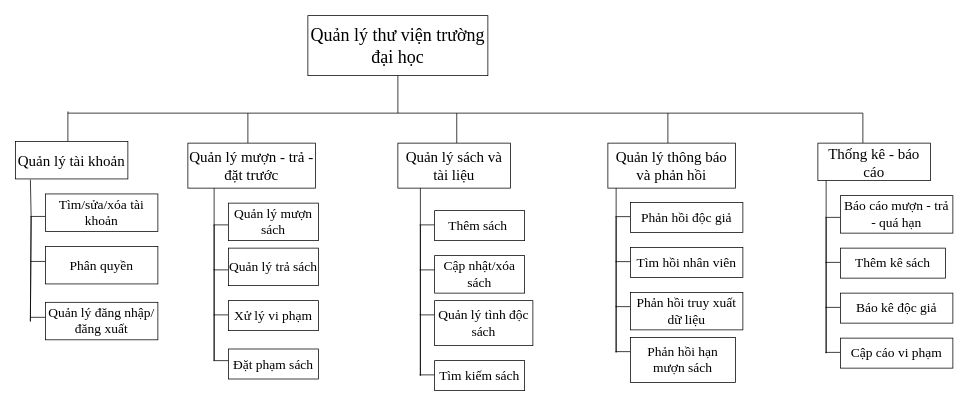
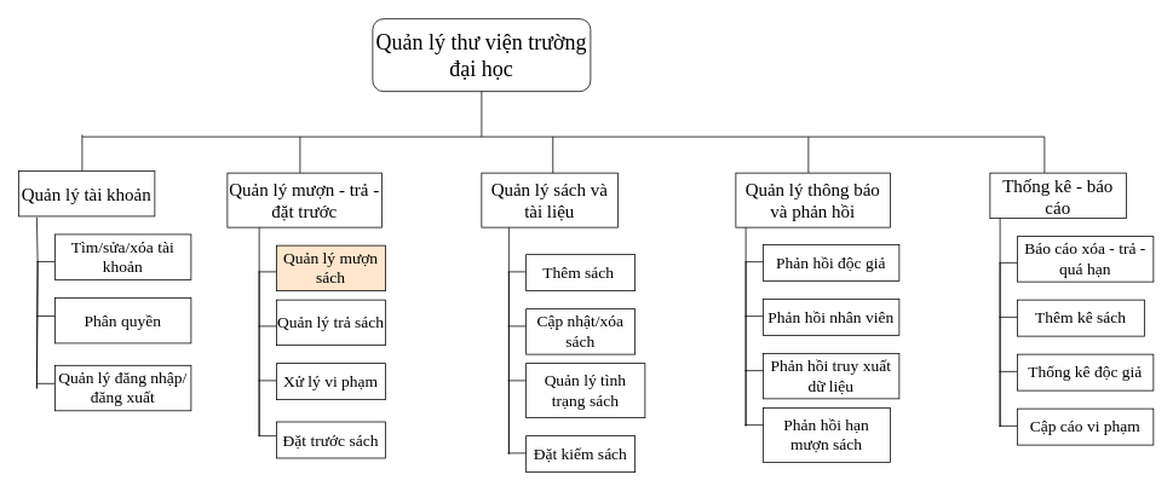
- <mxCell id="2" value="&lt;font style=&quot;font-size: 24px;&quot; face=&quot;Times New Roman&quot;&gt;Quản lý thư viện trường đại học&lt;/font&gt;" style="rounded=0;whiteSpace=wrap;html=1;" vertex="1" parent="1"><mxGeometry x="410" y="20" width="240" height="80" as="geometry" /></mxCell>
+ <mxCell id="2" value="&lt;font style=&quot;font-size: 24px;&quot; face=&quot;Times New Roman&quot;&gt;Quản lý thư viện trường đại học&lt;/font&gt;" style="whiteSpace=wrap;html=1;rounded=1;" vertex="1" parent="1"><mxGeometry x="410" y="20" width="240" height="80" as="geometry" /></mxCell>
- <mxCell id="43" value="&lt;font style=&quot;font-size: 18px;&quot; face=&quot;Times New Roman&quot;&gt;Báo cáo mượn - trả - quá hạn&lt;/font&gt;" style="rounded=0;whiteSpace=wrap;html=1;" vertex="1" parent="1"><mxGeometry x="1120" y="260" width="150" height="50" as="geometry" /></mxCell>
+ <mxCell id="43" value="&lt;font style=&quot;font-size: 18px;&quot; face=&quot;Times New Roman&quot;&gt;Báo cáo xóa - trả - quá hạn&lt;/font&gt;" style="rounded=0;whiteSpace=wrap;html=1;" vertex="1" parent="1"><mxGeometry x="1120" y="260" width="150" height="50" as="geometry" /></mxCell>
- <mxCell id="35" value="&lt;font face=&quot;Times New Roman&quot;&gt;&lt;span style=&quot;font-size: 18px;&quot;&gt;Quản lý mượn sách&lt;/span&gt;&lt;/font&gt;" style="rounded=0;whiteSpace=wrap;html=1;" vertex="1" parent="1"><mxGeometry x="304" y="270" width="120" height="50" as="geometry" /></mxCell>
+ <mxCell id="35" value="&lt;font face=&quot;Times New Roman&quot;&gt;&lt;span style=&quot;font-size: 18px;&quot;&gt;Quản lý mượn sách&lt;/span&gt;&lt;/font&gt;" style="rounded=0;whiteSpace=wrap;html=1;fillColor=#ffe6cc;" vertex="1" parent="1"><mxGeometry x="304" y="270" width="120" height="50" as="geometry" /></mxCell>
- <mxCell id="48" value="&lt;font style=&quot;font-size: 18px;&quot; face=&quot;Times New Roman&quot;&gt;Tìm hồi nhân viên&lt;/font&gt;" style="rounded=0;whiteSpace=wrap;html=1;" vertex="1" parent="1"><mxGeometry x="840" y="329" width="150" height="40" as="geometry" /></mxCell>
+ <mxCell id="48" value="&lt;font style=&quot;font-size: 18px;&quot; face=&quot;Times New Roman&quot;&gt;Phản hồi nhân viên&lt;/font&gt;" style="rounded=0;whiteSpace=wrap;html=1;" vertex="1" parent="1"><mxGeometry x="840" y="329" width="150" height="40" as="geometry" /></mxCell>
- <mxCell id="45" value="&lt;font style=&quot;font-size: 18px;&quot; face=&quot;Times New Roman&quot;&gt;Báo kê độc giả&lt;/font&gt;" style="rounded=0;whiteSpace=wrap;html=1;" vertex="1" parent="1"><mxGeometry x="1120" y="390" width="150" height="40" as="geometry" /></mxCell>
+ <mxCell id="45" value="&lt;font style=&quot;font-size: 18px;&quot; face=&quot;Times New Roman&quot;&gt;Thống kê độc giả&lt;/font&gt;" style="rounded=0;whiteSpace=wrap;html=1;" vertex="1" parent="1"><mxGeometry x="1120" y="390" width="150" height="40" as="geometry" /></mxCell>
- <mxCell id="41" value="&lt;font style=&quot;font-size: 18px;&quot; face=&quot;Times New Roman&quot;&gt;Quản lý tình độc sách&lt;/font&gt;" style="rounded=0;whiteSpace=wrap;html=1;" vertex="1" parent="1"><mxGeometry x="579" y="400" width="131" height="60" as="geometry" /></mxCell>
+ <mxCell id="41" value="&lt;font style=&quot;font-size: 18px;&quot; face=&quot;Times New Roman&quot;&gt;Quản lý tình trạng sách&lt;/font&gt;" style="rounded=0;whiteSpace=wrap;html=1;" vertex="1" parent="1"><mxGeometry x="579" y="400" width="131" height="60" as="geometry" /></mxCell>
- <mxCell id="37" value="&lt;font face=&quot;Times New Roman&quot;&gt;&lt;span style=&quot;font-size: 18px;&quot;&gt;Đặt phạm sách&lt;/span&gt;&lt;/font&gt;" style="rounded=0;whiteSpace=wrap;html=1;" vertex="1" parent="1"><mxGeometry x="304" y="464.5" width="120" height="40" as="geometry" /></mxCell>
+ <mxCell id="37" value="&lt;font face=&quot;Times New Roman&quot;&gt;&lt;span style=&quot;font-size: 18px;&quot;&gt;Đặt trước sách&lt;/span&gt;&lt;/font&gt;" style="rounded=0;whiteSpace=wrap;html=1;" vertex="1" parent="1"><mxGeometry x="304" y="464.5" width="120" height="40" as="geometry" /></mxCell>
- <mxCell id="55" value="&lt;font face=&quot;Times New Roman&quot;&gt;&lt;span style=&quot;font-size: 18px;&quot;&gt;Tìm kiếm sách&lt;/span&gt;&lt;/font&gt;" style="rounded=0;whiteSpace=wrap;html=1;" vertex="1" parent="1"><mxGeometry x="579" y="480" width="120" height="40" as="geometry" /></mxCell>
+ <mxCell id="55" value="&lt;font face=&quot;Times New Roman&quot;&gt;&lt;span style=&quot;font-size: 18px;&quot;&gt;Đặt kiếm sách&lt;/span&gt;&lt;/font&gt;" style="rounded=0;whiteSpace=wrap;html=1;" vertex="1" parent="1"><mxGeometry x="579" y="480" width="120" height="40" as="geometry" /></mxCell>
